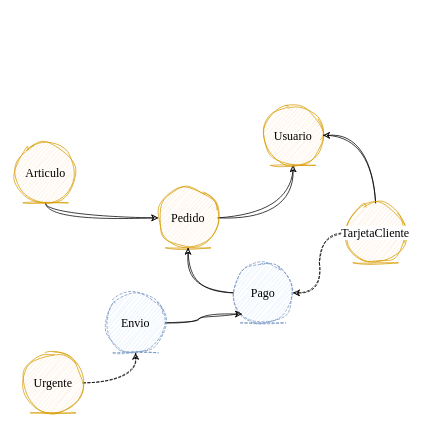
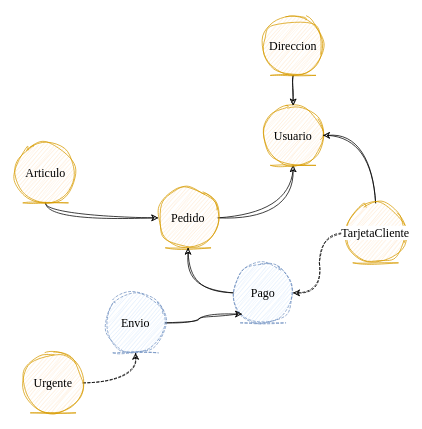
+ <mxCell id="13" value="Direccion" style="ellipse;shape=umlEntity;whiteSpace=wrap;html=1;sketch=1;hachureGap=4;jiggle=2;curveFitting=1;fontFamily=Architects Daughter;fontSource=https%3A%2F%2Ffonts.googleapis.com%2Fcss%3Ffamily%3DArchitects%2BDaughter;fontSize=16;fillColor=#ffe6cc;strokeColor=#d79b00;" parent="1" vertex="1"><mxGeometry x="350" y="20" width="80" height="80" as="geometry" /></mxCell>
+ <mxCell id="12" style="edgeStyle=orthogonalEdgeStyle;rounded=0;sketch=1;hachureGap=4;jiggle=2;curveFitting=1;orthogonalLoop=1;jettySize=auto;html=1;exitX=0.5;exitY=1;exitDx=0;exitDy=0;entryX=0.5;entryY=0;entryDx=0;entryDy=0;fontFamily=Architects Daughter;fontSource=https%3A%2F%2Ffonts.googleapis.com%2Fcss%3Ffamily%3DArchitects%2BDaughter;fontSize=16;" parent="1" source="13" target="6" edge="1"><mxGeometry relative="1" as="geometry" /></mxCell>
